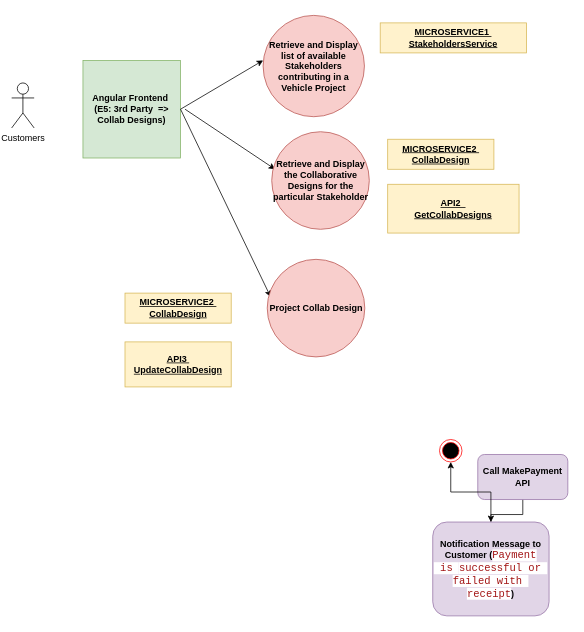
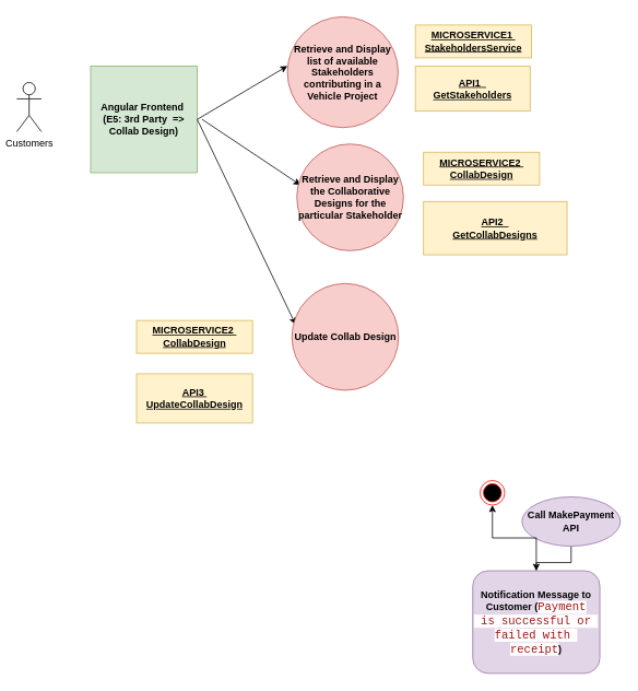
- <mxCell id="6" value="&lt;b&gt;&lt;u&gt;MICROSERVICE1&amp;nbsp;&lt;/u&gt;&lt;/b&gt;&lt;div&gt;&lt;b&gt;&lt;u&gt;StakeholdersService&lt;/u&gt;&lt;/b&gt;&lt;/div&gt;" style="text;html=1;strokeColor=#d6b656;fillColor=#fff2cc;align=center;verticalAlign=middle;whiteSpace=wrap;rounded=0;" vertex="1" parent="1"><mxGeometry x="506" y="30" width="195" height="40" as="geometry" /></mxCell>
+ <mxCell id="6" value="&lt;b&gt;&lt;u&gt;MICROSERVICE1&amp;nbsp;&lt;/u&gt;&lt;/b&gt;&lt;div&gt;&lt;b&gt;&lt;u&gt;StakeholdersService&lt;/u&gt;&lt;/b&gt;&lt;/div&gt;" style="text;html=1;strokeColor=#d6b656;fillColor=#fff2cc;align=center;verticalAlign=middle;whiteSpace=wrap;rounded=0;" vertex="1" parent="1"><mxGeometry x="506" y="30" width="141.5" height="40" as="geometry" /></mxCell>
+ <mxCell id="7" value="&lt;b&gt;&lt;u&gt;API1&amp;nbsp;&amp;nbsp;&lt;/u&gt;&lt;/b&gt;&lt;div&gt;&lt;b&gt;&lt;u&gt;GetStakeholders&lt;/u&gt;&lt;/b&gt;&lt;/div&gt;" style="text;html=1;strokeColor=#d6b656;fillColor=#fff2cc;align=center;verticalAlign=middle;whiteSpace=wrap;rounded=0;" vertex="1" parent="1"><mxGeometry x="506" y="80" width="140" height="55" as="geometry" /></mxCell>
- <mxCell id="2" value="Customers" style="shape=umlActor;verticalLabelPosition=bottom;verticalAlign=top;html=1;outlineConnect=0;" vertex="1" parent="1"><mxGeometry x="15" y="110" width="30" height="60" as="geometry" /></mxCell>
+ <mxCell id="2" value="Customers" style="shape=umlActor;verticalLabelPosition=bottom;verticalAlign=top;html=1;outlineConnect=0;" vertex="1" parent="1"><mxGeometry x="20" y="100" width="30" height="60" as="geometry" /></mxCell>
- <mxCell id="3" value="&lt;b&gt;Angular Frontend&amp;nbsp; (E5: 3rd Party&amp;nbsp; =&amp;gt; Collab Designs)&lt;/b&gt;" style="whiteSpace=wrap;html=1;aspect=fixed;fillColor=#d5e8d4;strokeColor=#82b366;" vertex="1" parent="1"><mxGeometry x="110" y="80" width="130" height="130" as="geometry" /></mxCell>
+ <mxCell id="3" value="&lt;b&gt;Angular Frontend&amp;nbsp; (E5: 3rd Party&amp;nbsp; =&amp;gt; Collab Design)&lt;/b&gt;" style="whiteSpace=wrap;html=1;aspect=fixed;fillColor=#d5e8d4;strokeColor=#82b366;" vertex="1" parent="1"><mxGeometry x="110" y="80" width="130" height="130" as="geometry" /></mxCell>
- <mxCell id="18" value="&lt;b&gt;Project Collab Design&lt;/b&gt;" style="ellipse;whiteSpace=wrap;html=1;aspect=fixed;fillColor=#f8cecc;strokeColor=#b85450;" vertex="1" parent="1"><mxGeometry x="355.5" y="345" width="130" height="130" as="geometry" /></mxCell>
+ <mxCell id="18" value="&lt;b&gt;Update Collab Design&lt;/b&gt;" style="ellipse;whiteSpace=wrap;html=1;aspect=fixed;fillColor=#f8cecc;strokeColor=#b85450;" vertex="1" parent="1"><mxGeometry x="355.5" y="345" width="130" height="130" as="geometry" /></mxCell>
- <mxCell id="13" value="&lt;b&gt;Call MakePayment API&lt;/b&gt;" style="rounded=1;whiteSpace=wrap;html=1;fillColor=#e1d5e7;strokeColor=#9673a6;" vertex="1" parent="1"><mxGeometry x="636" y="605" width="120" height="60" as="geometry" /></mxCell>
+ <mxCell id="13" value="&lt;b&gt;Call MakePayment API&lt;/b&gt;" style="ellipse;whiteSpace=wrap;html=1;fillColor=#e1d5e7;strokeColor=#9673a6;" vertex="1" parent="1"><mxGeometry x="636" y="605" width="120" height="60" as="geometry" /></mxCell>
